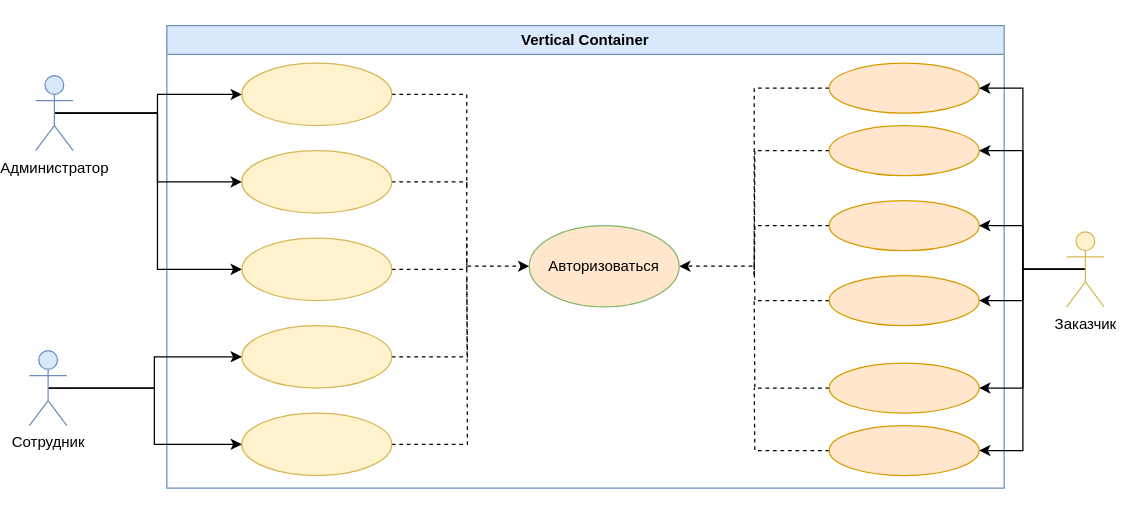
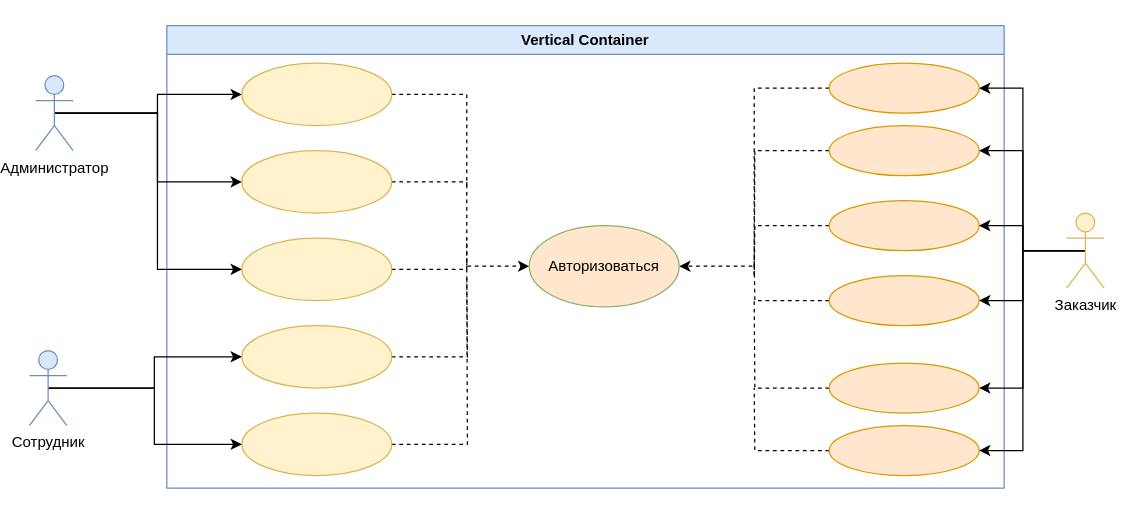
- <mxCell id="39" value="Заказчик" style="shape=umlActor;verticalLabelPosition=bottom;verticalAlign=top;html=1;outlineConnect=0;fillColor=#fff2cc;strokeColor=#d6b656;" vertex="1" parent="1"><mxGeometry x="850" y="185" width="30" height="60" as="geometry" /></mxCell>
+ <mxCell id="39" value="Заказчик" style="shape=umlActor;verticalLabelPosition=bottom;verticalAlign=top;html=1;outlineConnect=0;fillColor=#fff2cc;strokeColor=#d6b656;" vertex="1" parent="1"><mxGeometry x="850" y="170" width="30" height="60" as="geometry" /></mxCell>
